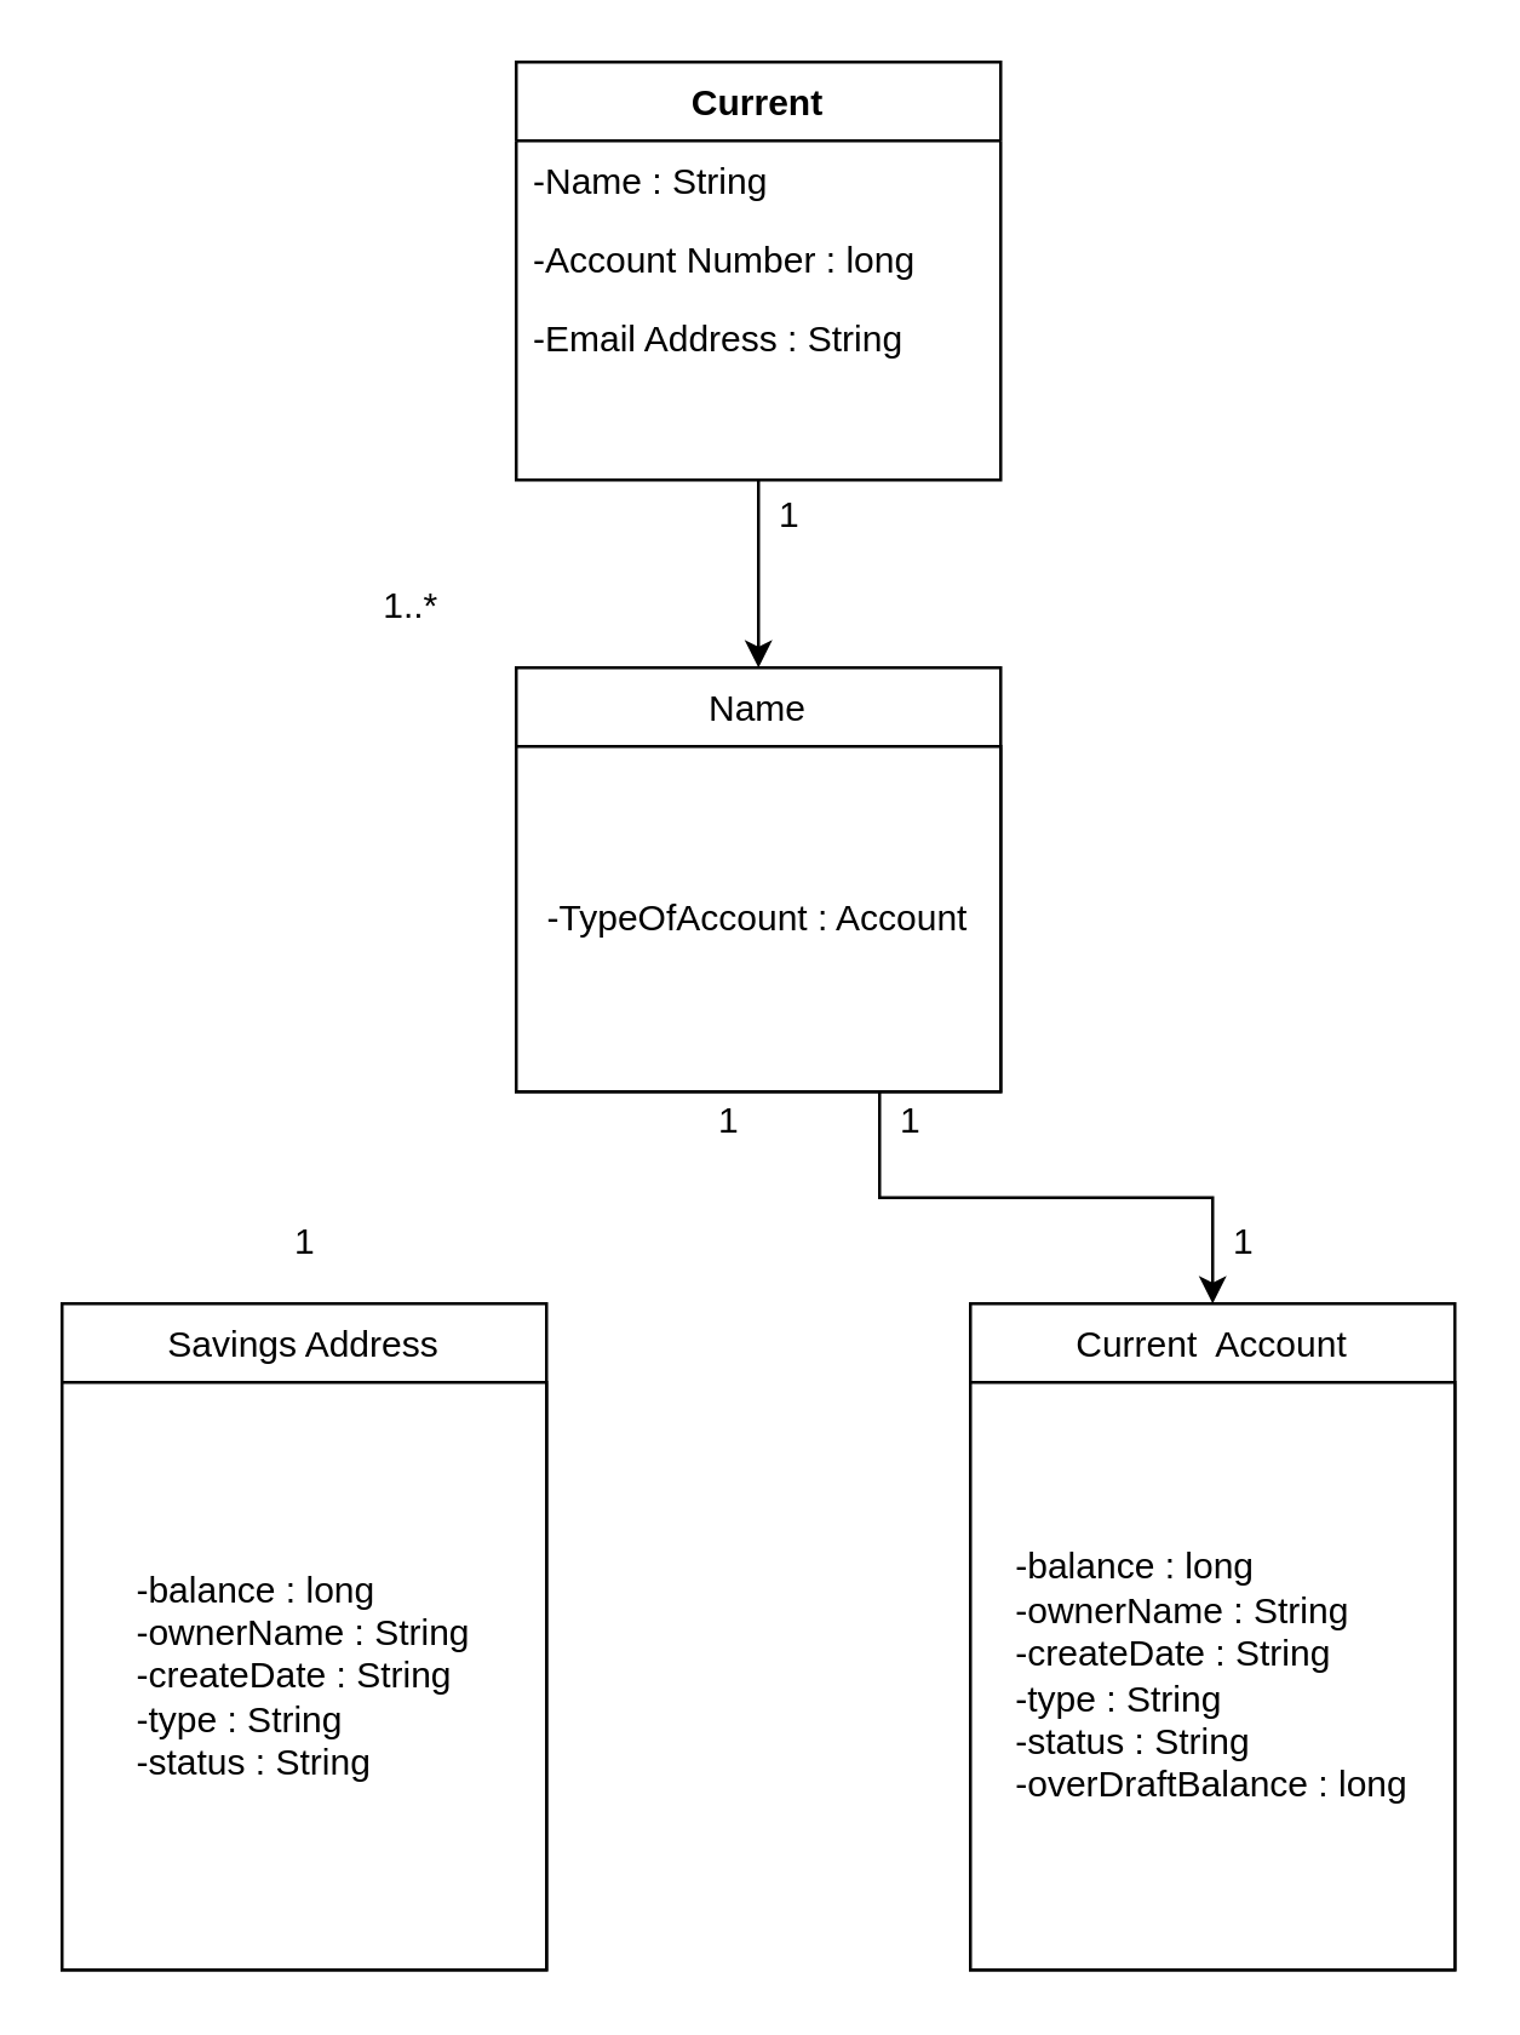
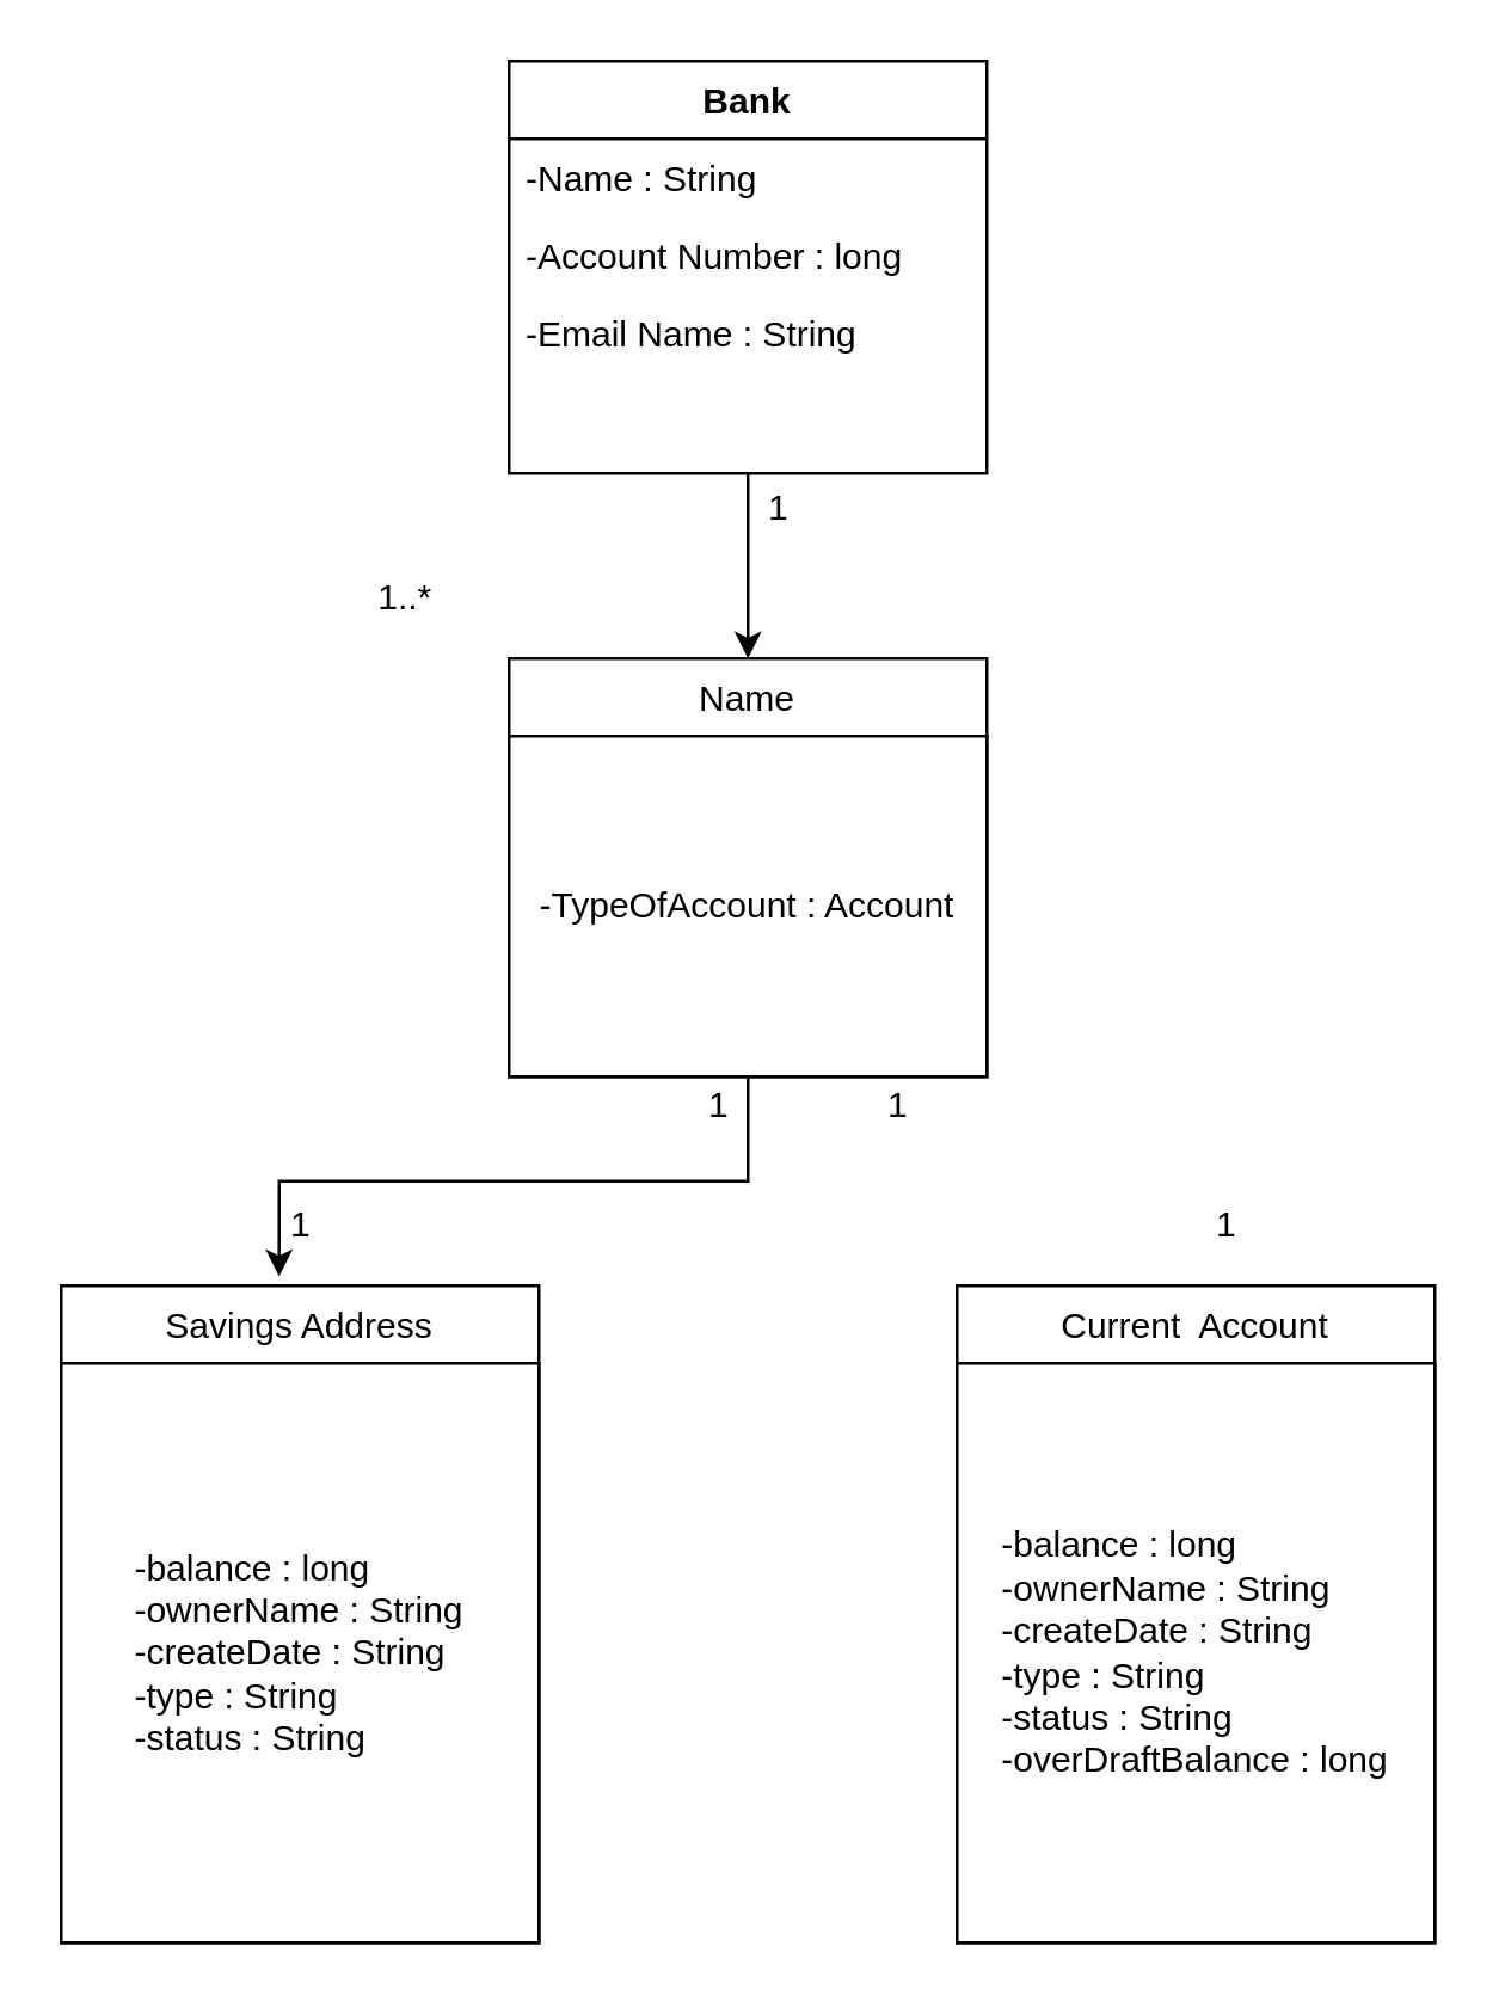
- <mxCell id="2" value="Current" style="swimlane;fontStyle=1;align=center;verticalAlign=top;childLayout=stackLayout;horizontal=1;startSize=26;horizontalStack=0;resizeParent=1;resizeLast=0;collapsible=1;marginBottom=0;rounded=0;shadow=0;strokeWidth=1;" parent="1" vertex="1"><mxGeometry x="170" y="20" width="160" height="138" as="geometry"><mxRectangle x="230" y="140" width="160" height="26" as="alternateBounds" /></mxGeometry></mxCell>
+ <mxCell id="2" value="Bank" style="swimlane;fontStyle=1;align=center;verticalAlign=top;childLayout=stackLayout;horizontal=1;startSize=26;horizontalStack=0;resizeParent=1;resizeLast=0;collapsible=1;marginBottom=0;rounded=0;shadow=0;strokeWidth=1;" parent="1" vertex="1"><mxGeometry x="170" y="20" width="160" height="138" as="geometry"><mxRectangle x="230" y="140" width="160" height="26" as="alternateBounds" /></mxGeometry></mxCell>
- <mxCell id="5" value="-Email Address : String" style="text;align=left;verticalAlign=top;spacingLeft=4;spacingRight=4;overflow=hidden;rotatable=0;points=[[0,0.5],[1,0.5]];portConstraint=eastwest;rounded=0;shadow=0;html=0;" parent="2" vertex="1"><mxGeometry y="78" width="160" height="26" as="geometry" /></mxCell>
+ <mxCell id="5" value="-Email Name : String" style="text;align=left;verticalAlign=top;spacingLeft=4;spacingRight=4;overflow=hidden;rotatable=0;points=[[0,0.5],[1,0.5]];portConstraint=eastwest;rounded=0;shadow=0;html=0;" parent="2" vertex="1"><mxGeometry y="78" width="160" height="26" as="geometry" /></mxCell>
+ <mxCell id="6" style="edgeStyle=orthogonalEdgeStyle;rounded=0;orthogonalLoop=1;jettySize=auto;html=1;exitX=0.5;exitY=1;exitDx=0;exitDy=0;entryX=0.456;entryY=-0.014;entryDx=0;entryDy=0;entryPerimeter=0;" edge="1" parent="1" source="7" target="12"><mxGeometry relative="1" as="geometry" /></mxCell>
- <mxCell id="14" style="edgeStyle=orthogonalEdgeStyle;rounded=0;orthogonalLoop=1;jettySize=auto;html=1;exitX=0.75;exitY=1;exitDx=0;exitDy=0;" edge="1" parent="1" source="8" target="9"><mxGeometry relative="1" as="geometry" /></mxCell>
